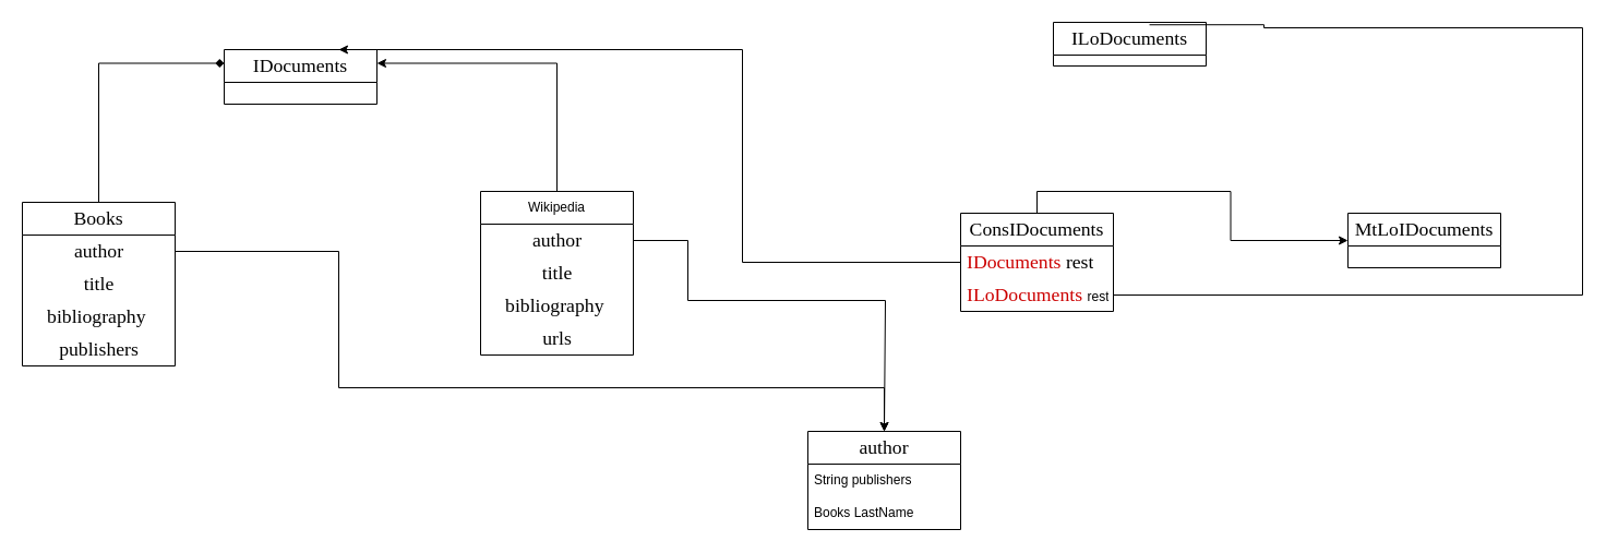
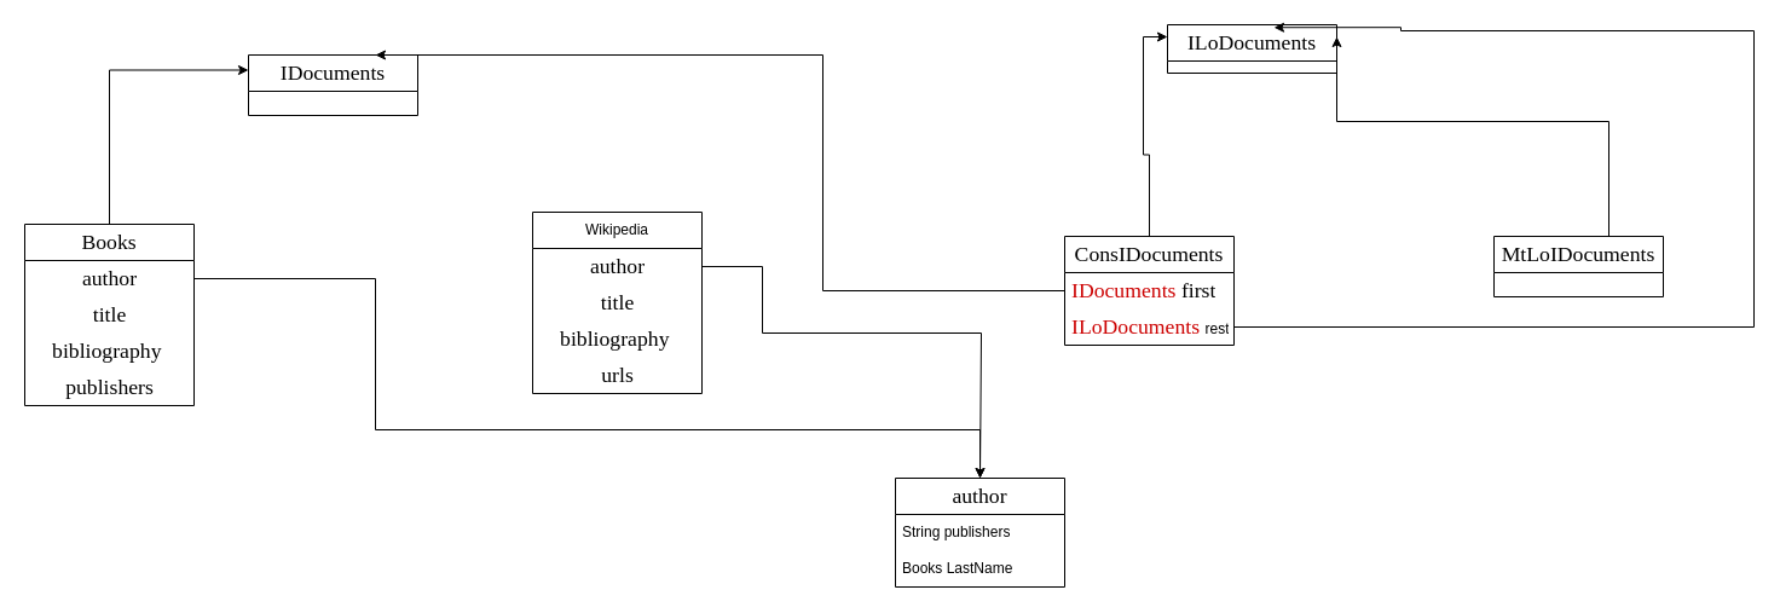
- <mxCell id="24" style="edgeStyle=orthogonalEdgeStyle;rounded=0;orthogonalLoop=1;jettySize=auto;html=1;entryX=0.629;entryY=0.056;entryDx=0;entryDy=0;entryPerimeter=0;endArrow=none;" parent="1" source="19" target="20" edge="1"><mxGeometry relative="1" as="geometry"><Array as="points"><mxPoint x="1450" y="270" /><mxPoint x="1450" y="25" /><mxPoint x="1158" y="25" /></Array></mxGeometry></mxCell>
+ <mxCell id="24" style="edgeStyle=orthogonalEdgeStyle;rounded=0;orthogonalLoop=1;jettySize=auto;html=1;entryX=0.629;entryY=0.056;entryDx=0;entryDy=0;entryPerimeter=0;" parent="1" source="19" target="20" edge="1"><mxGeometry relative="1" as="geometry"><Array as="points"><mxPoint x="1450" y="270" /><mxPoint x="1450" y="25" /><mxPoint x="1158" y="25" /></Array></mxGeometry></mxCell>
- <mxCell id="10" style="edgeStyle=orthogonalEdgeStyle;rounded=0;orthogonalLoop=1;jettySize=auto;html=1;exitX=0.5;exitY=0;exitDx=0;exitDy=0;entryX=0;entryY=0.25;entryDx=0;entryDy=0;endArrow=diamond;" parent="1" source="11" target="2" edge="1"><mxGeometry relative="1" as="geometry" /></mxCell>
+ <mxCell id="10" style="edgeStyle=orthogonalEdgeStyle;rounded=0;orthogonalLoop=1;jettySize=auto;html=1;exitX=0.5;exitY=0;exitDx=0;exitDy=0;entryX=0;entryY=0.25;entryDx=0;entryDy=0;" parent="1" source="11" target="2" edge="1"><mxGeometry relative="1" as="geometry" /></mxCell>
- <mxCell id="3" style="edgeStyle=orthogonalEdgeStyle;rounded=0;orthogonalLoop=1;jettySize=auto;html=1;exitX=0.5;exitY=0;exitDx=0;exitDy=0;entryX=1;entryY=0.25;entryDx=0;entryDy=0;" parent="1" source="4" target="2" edge="1"><mxGeometry relative="1" as="geometry" /></mxCell>
+ <mxCell id="21" style="edgeStyle=orthogonalEdgeStyle;rounded=0;orthogonalLoop=1;jettySize=auto;html=1;entryX=1;entryY=0.25;entryDx=0;entryDy=0;" parent="1" source="22" target="20" edge="1"><mxGeometry relative="1" as="geometry"><Array as="points"><mxPoint x="1330" y="100" /></Array></mxGeometry></mxCell>
- <mxCell id="16" style="edgeStyle=orthogonalEdgeStyle;rounded=0;orthogonalLoop=1;jettySize=auto;html=1;exitX=0.5;exitY=0;exitDx=0;exitDy=0;" parent="1" source="17" target="22" edge="1"><mxGeometry relative="1" as="geometry" /></mxCell>
+ <mxCell id="16" style="edgeStyle=orthogonalEdgeStyle;rounded=0;orthogonalLoop=1;jettySize=auto;html=1;exitX=0.5;exitY=0;exitDx=0;exitDy=0;entryX=0;entryY=0.25;entryDx=0;entryDy=0;" parent="1" source="17" target="20" edge="1"><mxGeometry relative="1" as="geometry" /></mxCell>
- <mxCell id="18" value="&lt;span style=&quot;font-family: Charter-Racket, serif; font-size: 17.7px; background-color: rgb(255, 255, 255);&quot;&gt;&lt;font style=&quot;color: rgb(204, 0, 0);&quot;&gt;IDocuments &lt;/font&gt;&lt;font style=&quot;color: rgb(0, 0, 0);&quot;&gt;rest&lt;/font&gt;&lt;/span&gt;" style="text;strokeColor=none;fillColor=none;align=left;verticalAlign=middle;spacingLeft=4;spacingRight=4;overflow=hidden;points=[[0,0.5],[1,0.5]];portConstraint=eastwest;rotatable=0;whiteSpace=wrap;html=1;" parent="17" vertex="1"><mxGeometry y="30" width="140" height="30" as="geometry" /></mxCell>
+ <mxCell id="18" value="&lt;span style=&quot;font-family: Charter-Racket, serif; font-size: 17.7px; background-color: rgb(255, 255, 255);&quot;&gt;&lt;font style=&quot;color: rgb(204, 0, 0);&quot;&gt;IDocuments &lt;/font&gt;&lt;font style=&quot;color: rgb(0, 0, 0);&quot;&gt;first&lt;/font&gt;&lt;/span&gt;" style="text;strokeColor=none;fillColor=none;align=left;verticalAlign=middle;spacingLeft=4;spacingRight=4;overflow=hidden;points=[[0,0.5],[1,0.5]];portConstraint=eastwest;rotatable=0;whiteSpace=wrap;html=1;" parent="17" vertex="1"><mxGeometry y="30" width="140" height="30" as="geometry" /></mxCell>
